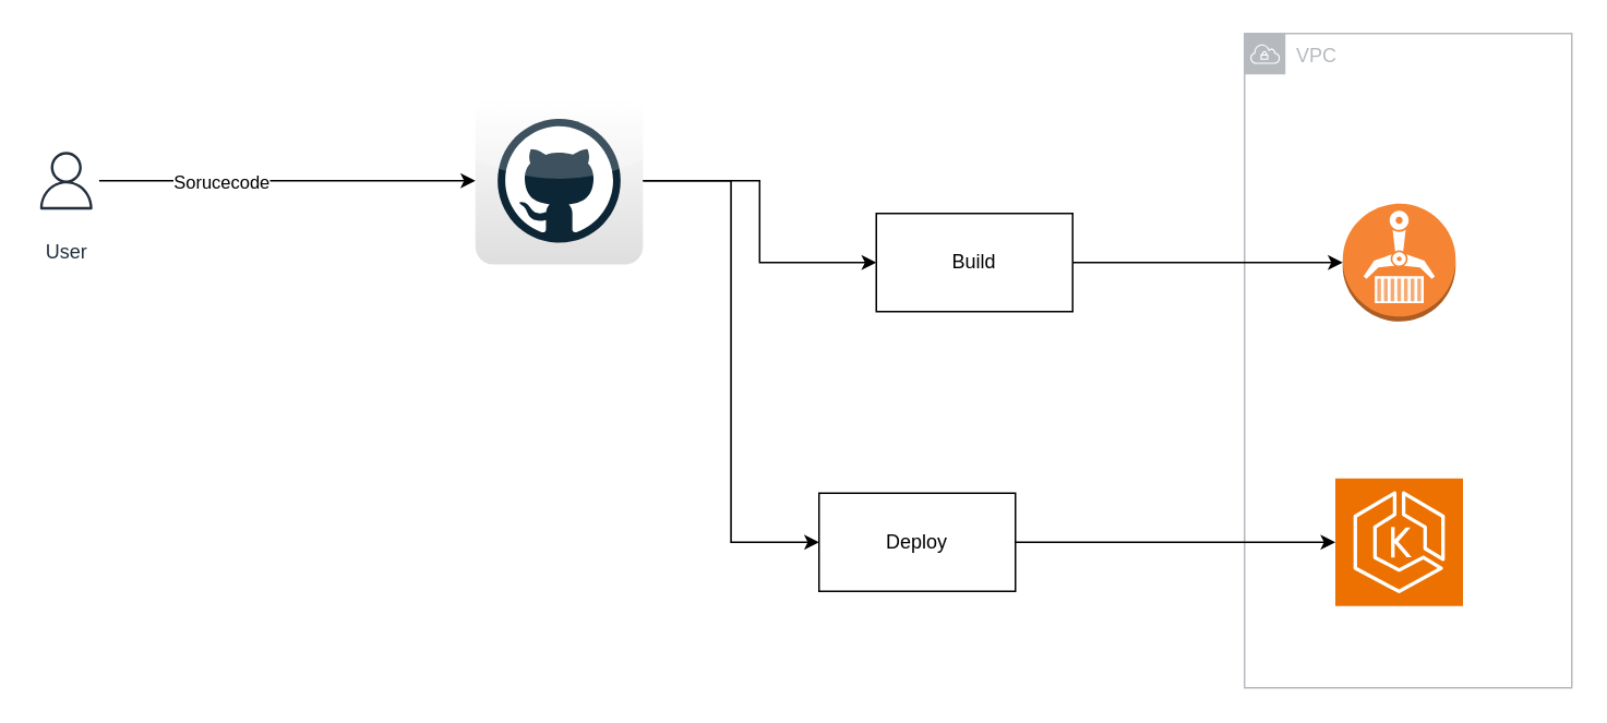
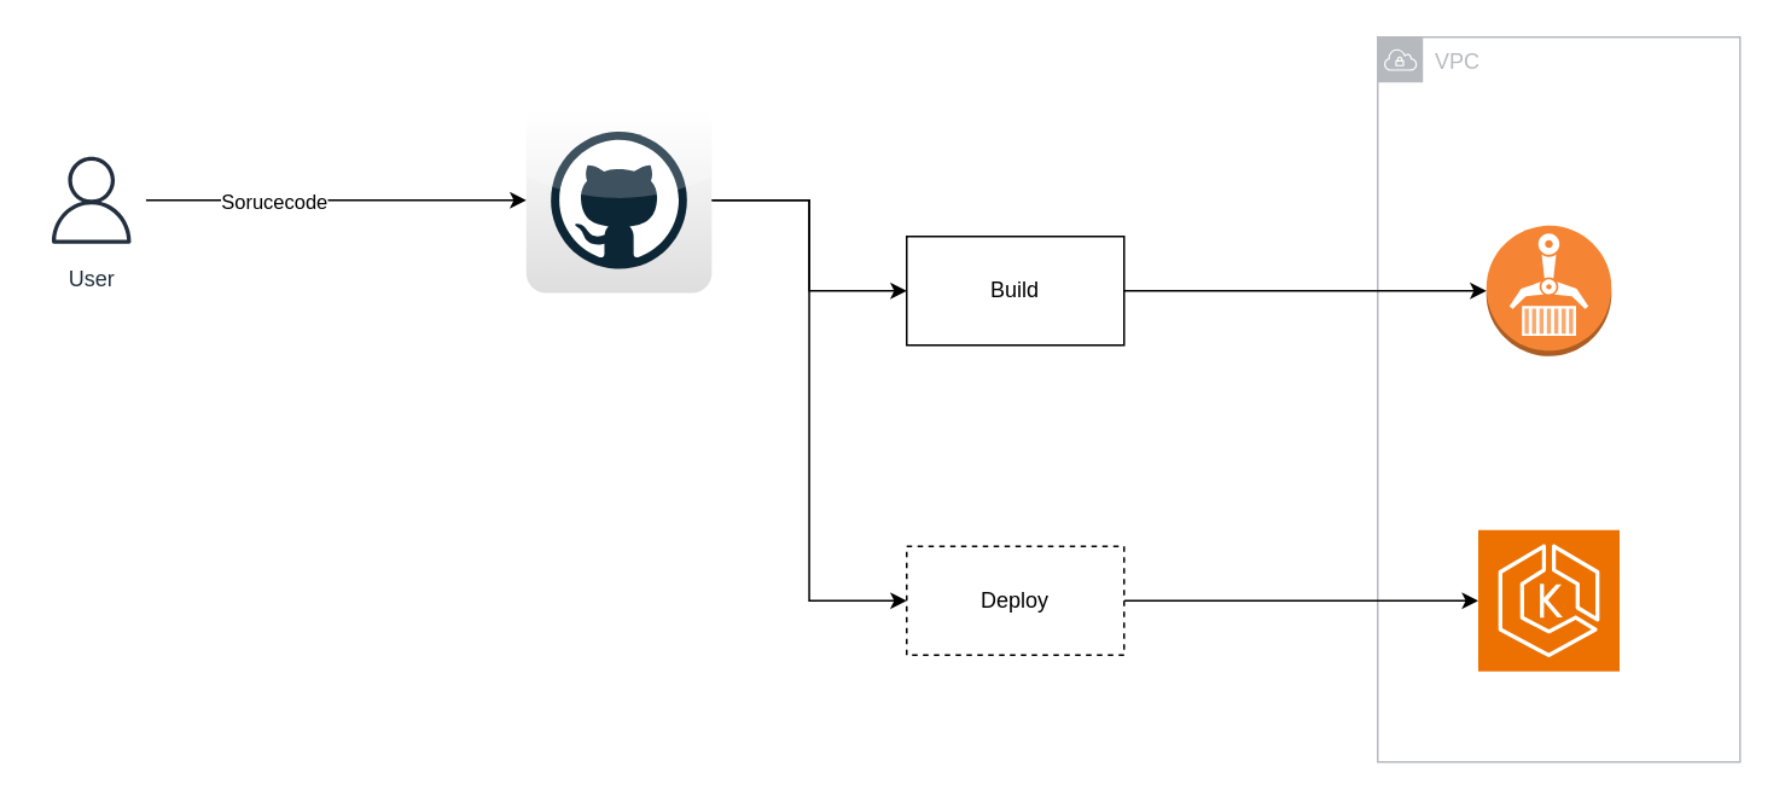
- <mxCell id="9" value="User" style="sketch=0;outlineConnect=0;fontColor=#232F3E;gradientColor=none;strokeColor=#232F3E;fillColor=#ffffff;dashed=0;verticalLabelPosition=bottom;verticalAlign=top;align=center;html=1;fontSize=12;fontStyle=0;aspect=fixed;shape=mxgraph.aws4.resourceIcon;resIcon=mxgraph.aws4.user;" vertex="1" parent="1"><mxGeometry x="20" y="80" width="40" height="60" as="geometry" /></mxCell>
+ <mxCell id="9" value="User" style="sketch=0;outlineConnect=0;fontColor=#232F3E;gradientColor=none;strokeColor=#232F3E;fillColor=#ffffff;dashed=0;verticalLabelPosition=bottom;verticalAlign=top;align=center;html=1;fontSize=12;fontStyle=0;aspect=fixed;shape=mxgraph.aws4.resourceIcon;resIcon=mxgraph.aws4.user;" vertex="1" parent="1"><mxGeometry x="20" y="80" width="60" height="60" as="geometry" /></mxCell>
- <mxCell id="12" value="Build" style="whiteSpace=wrap;html=1;" vertex="1" parent="1"><mxGeometry x="535" y="130" width="120" height="60" as="geometry" /></mxCell>
+ <mxCell id="12" value="Build" style="whiteSpace=wrap;html=1;" vertex="1" parent="1"><mxGeometry x="500" y="130" width="120" height="60" as="geometry" /></mxCell>
- <mxCell id="14" value="Deploy" style="whiteSpace=wrap;html=1;" vertex="1" parent="1"><mxGeometry x="500" y="301" width="120" height="60" as="geometry" /></mxCell>
+ <mxCell id="14" value="Deploy" style="whiteSpace=wrap;html=1;dashed=1;" vertex="1" parent="1"><mxGeometry x="500" y="301" width="120" height="60" as="geometry" /></mxCell>
